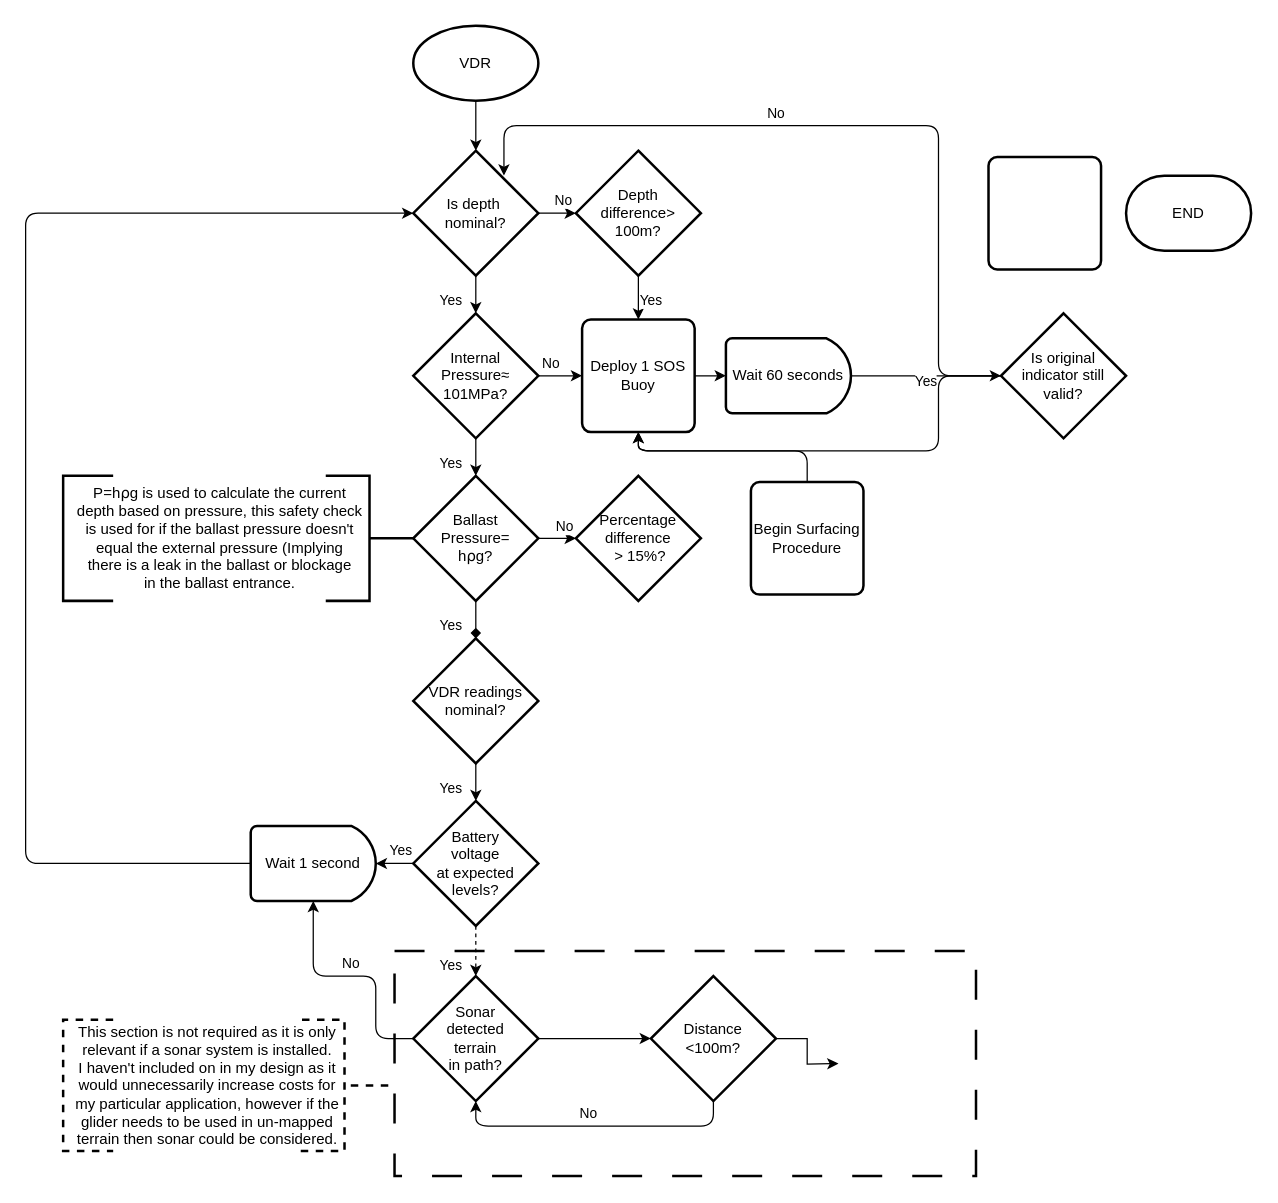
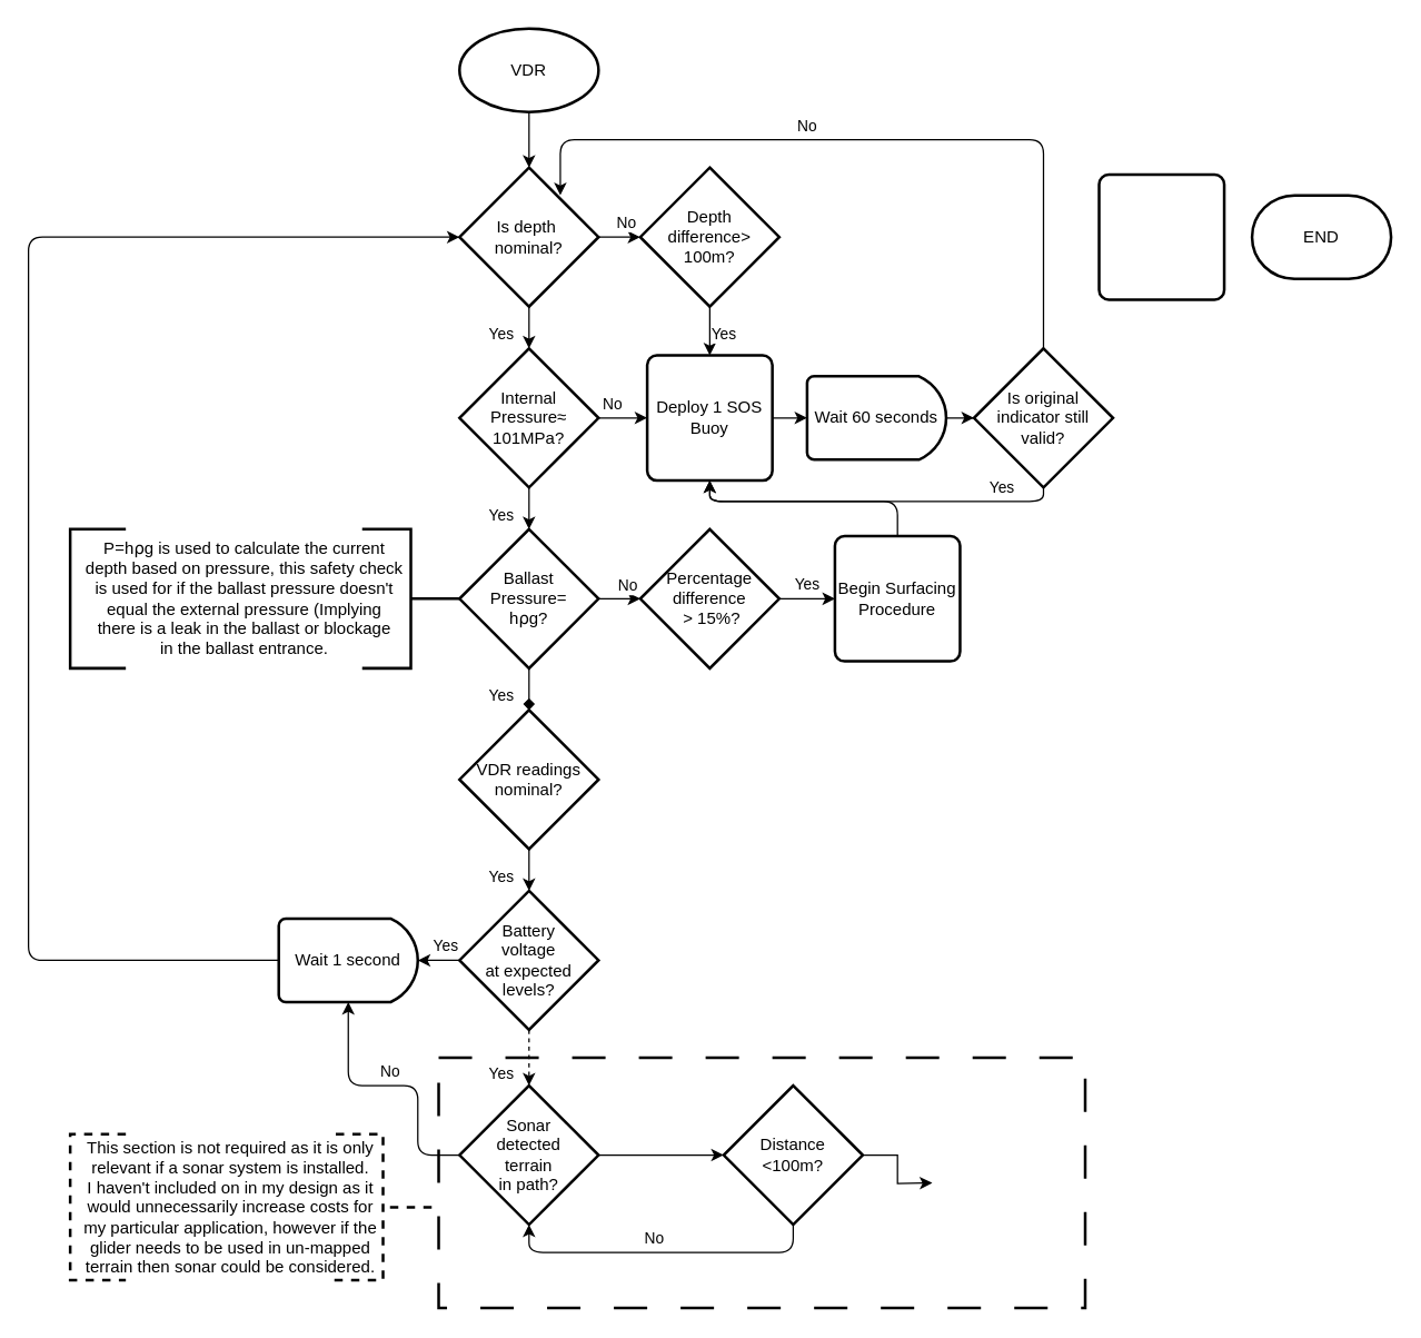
- <mxCell id="48" value="Is original indicator still valid?" style="strokeWidth=2;html=1;shape=mxgraph.flowchart.decision;whiteSpace=wrap;strokeOpacity=100;fillOpacity=100;labelBackgroundColor=none;" vertex="1" parent="1"><mxGeometry x="800" y="250" width="100" height="100" as="geometry" /></mxCell>
+ <mxCell id="48" value="Is original indicator still valid?" style="strokeWidth=2;html=1;shape=mxgraph.flowchart.decision;whiteSpace=wrap;strokeOpacity=100;fillOpacity=100;labelBackgroundColor=none;" vertex="1" parent="1"><mxGeometry x="700" y="250" width="100" height="100" as="geometry" /></mxCell>
+ <mxCell id="37" value="Yes" style="edgeStyle=orthogonalEdgeStyle;rounded=0;orthogonalLoop=1;jettySize=auto;html=1;" edge="1" parent="1" source="38" target="10"><mxGeometry y="10" relative="1" as="geometry"><mxPoint as="offset" /></mxGeometry></mxCell>
